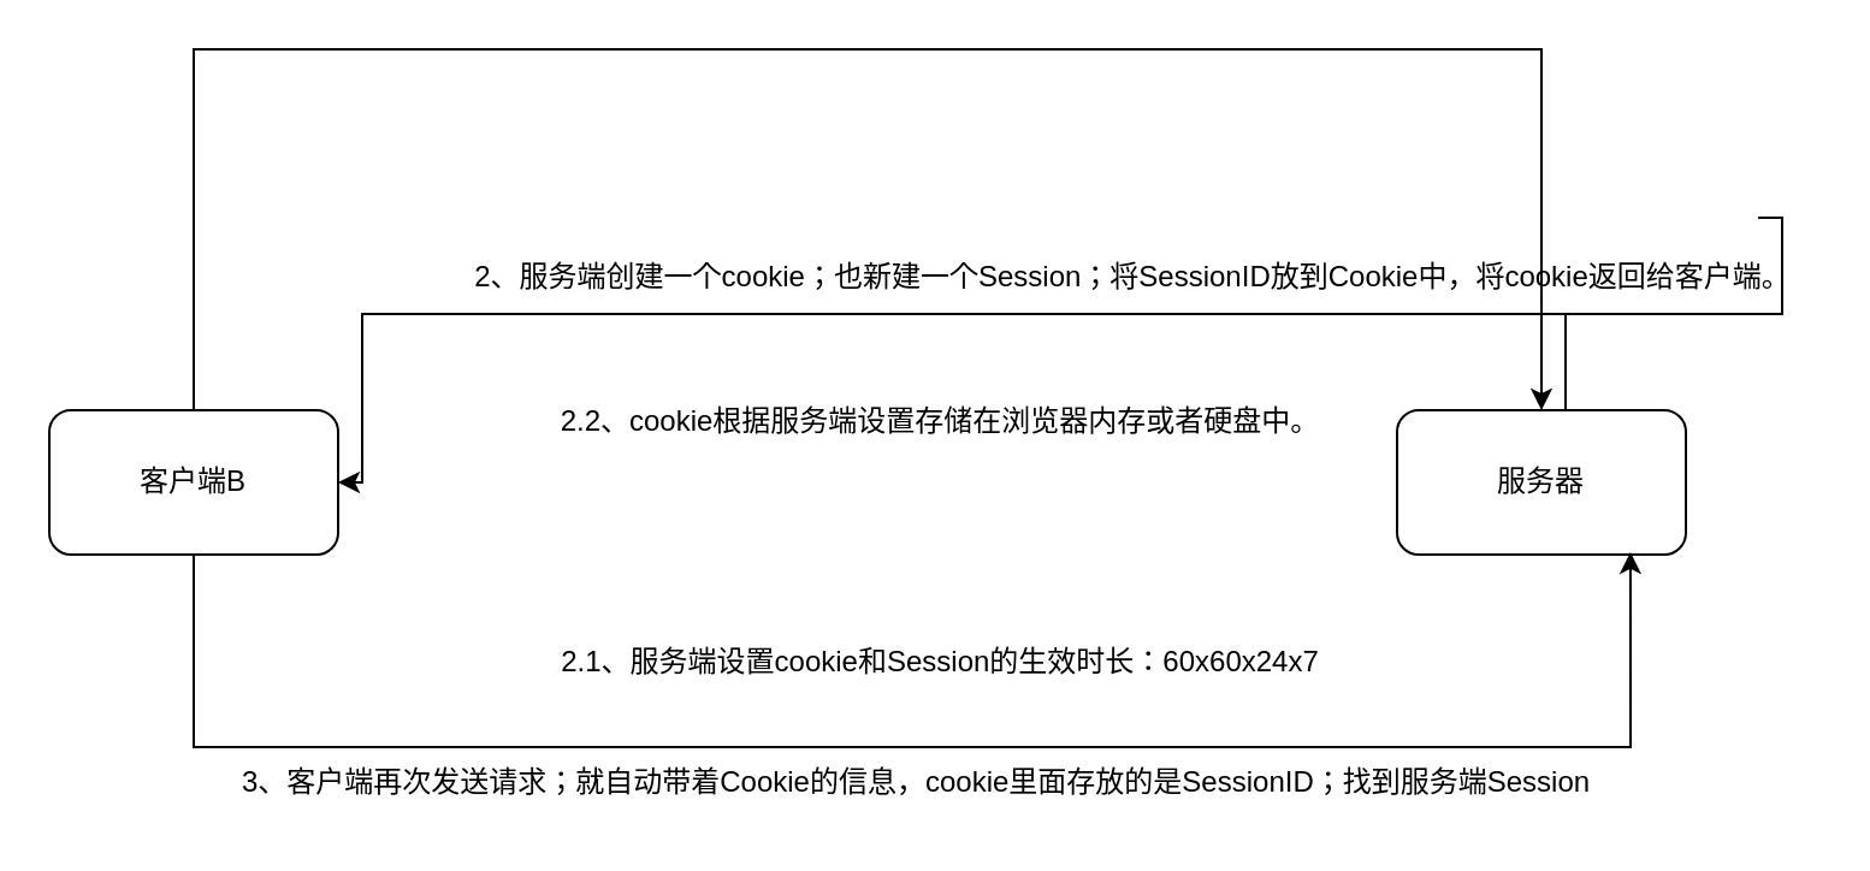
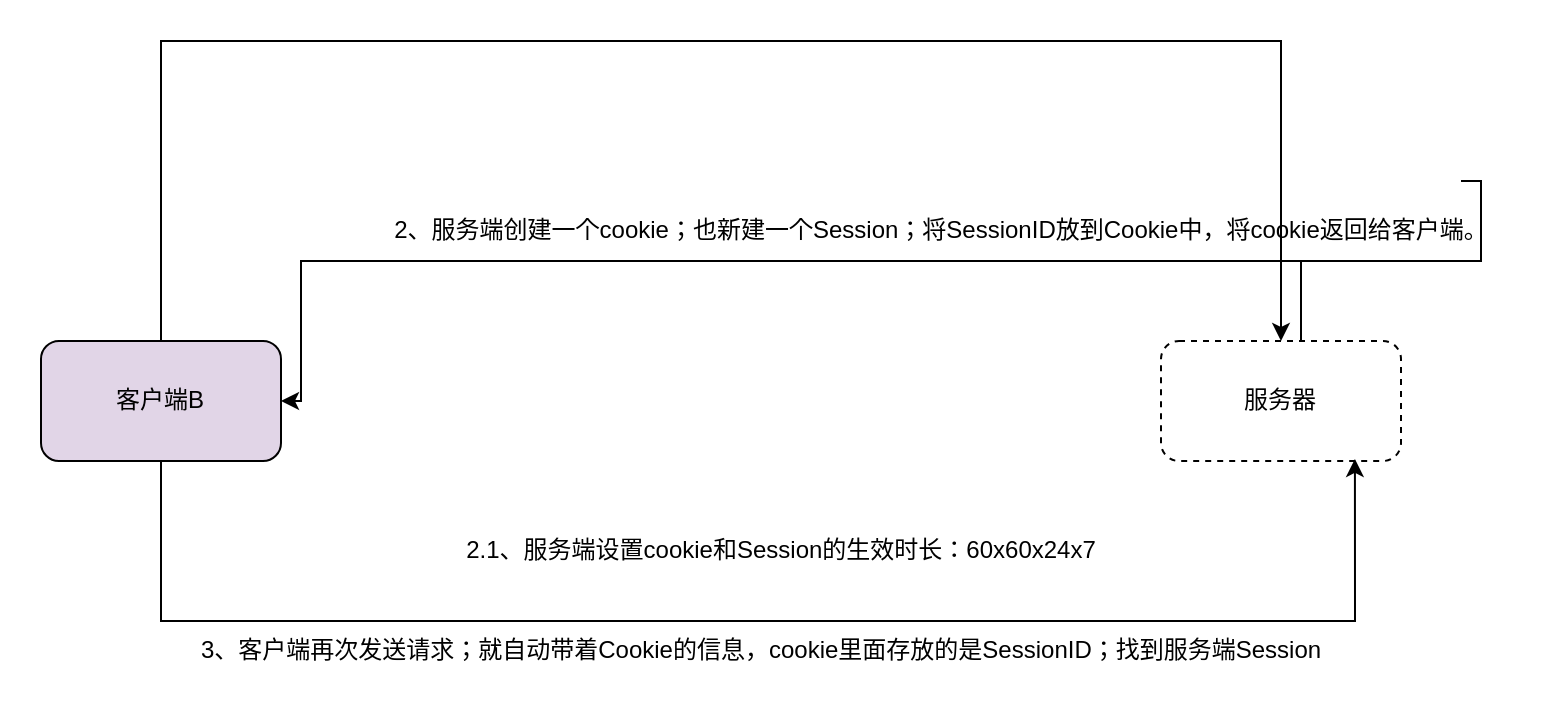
- <mxCell id="10" value="2.2、cookie根据服务端设置存储在浏览器内存或者硬盘中。" style="text;html=1;align=center;verticalAlign=middle;resizable=0;points=[];autosize=1;strokeColor=none;fillColor=none;" vertex="1" parent="1"><mxGeometry x="220" y="160" width="340" height="30" as="geometry" /></mxCell>
- <mxCell id="6" value="客户端B" style="rounded=1;whiteSpace=wrap;html=1;" vertex="1" parent="1"><mxGeometry x="20" y="170" width="120" height="60" as="geometry" /></mxCell>
+ <mxCell id="6" value="客户端B" style="rounded=1;whiteSpace=wrap;html=1;fillColor=#e1d5e7;" vertex="1" parent="1"><mxGeometry x="20" y="170" width="120" height="60" as="geometry" /></mxCell>
- <mxCell id="3" value="服务器" style="rounded=1;whiteSpace=wrap;html=1;" vertex="1" parent="1"><mxGeometry x="580" y="170" width="120" height="60" as="geometry" /></mxCell>
+ <mxCell id="3" value="服务器" style="rounded=1;whiteSpace=wrap;html=1;dashed=1;" vertex="1" parent="1"><mxGeometry x="580" y="170" width="120" height="60" as="geometry" /></mxCell>
